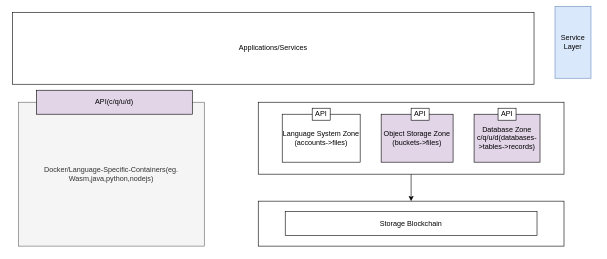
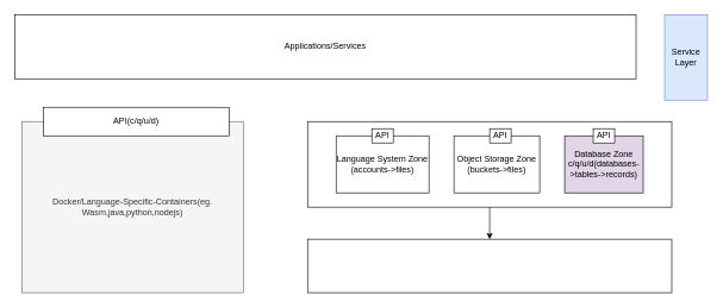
- <mxCell id="15" value="Service Layer" style="rounded=0;whiteSpace=wrap;html=1;fillColor=#dae8fc;strokeColor=#6c8ebf;" vertex="1" parent="1"><mxGeometry x="925" y="10" width="60" height="120" as="geometry" /></mxCell>
+ <mxCell id="15" value="Service Layer" style="rounded=0;whiteSpace=wrap;html=1;fillColor=#dae8fc;strokeColor=#6c8ebf;" vertex="1" parent="1"><mxGeometry x="930" y="20" width="60" height="120" as="geometry" /></mxCell>
- <mxCell id="16" value="Applications/Services" style="rounded=0;whiteSpace=wrap;html=1;" vertex="1" parent="1"><mxGeometry x="20" y="20" width="870" height="120" as="geometry" /></mxCell>
+ <mxCell id="16" value="Applications/Services" style="rounded=0;whiteSpace=wrap;html=1;" vertex="1" parent="1"><mxGeometry x="20" y="20" width="870" height="90" as="geometry" /></mxCell>
- <mxCell id="19" value="API(c/q/u/d)" style="rounded=0;whiteSpace=wrap;html=1;fillColor=#e1d5e7;" vertex="1" parent="17"><mxGeometry x="30" width="260" height="40" as="geometry" /></mxCell>
+ <mxCell id="19" value="API(c/q/u/d)" style="rounded=0;whiteSpace=wrap;html=1;" vertex="1" parent="17"><mxGeometry x="30" width="260" height="40" as="geometry" /></mxCell>
- <mxCell id="10" value="Object Storage Zone&lt;br&gt;(buckets-&amp;gt;files)" style="rounded=0;whiteSpace=wrap;html=1;fillColor=#e1d5e7;" parent="9" vertex="1"><mxGeometry y="10" width="120" height="80" as="geometry" /></mxCell>
+ <mxCell id="10" value="Object Storage Zone&lt;br&gt;(buckets-&amp;gt;files)" style="rounded=0;whiteSpace=wrap;html=1;" parent="9" vertex="1"><mxGeometry y="10" width="120" height="80" as="geometry" /></mxCell>
- <mxCell id="5" value="Storage Blockchain" style="rounded=0;whiteSpace=wrap;html=1;" parent="1" vertex="1"><mxGeometry x="475" y="352.5" width="420" height="40" as="geometry" /></mxCell>
